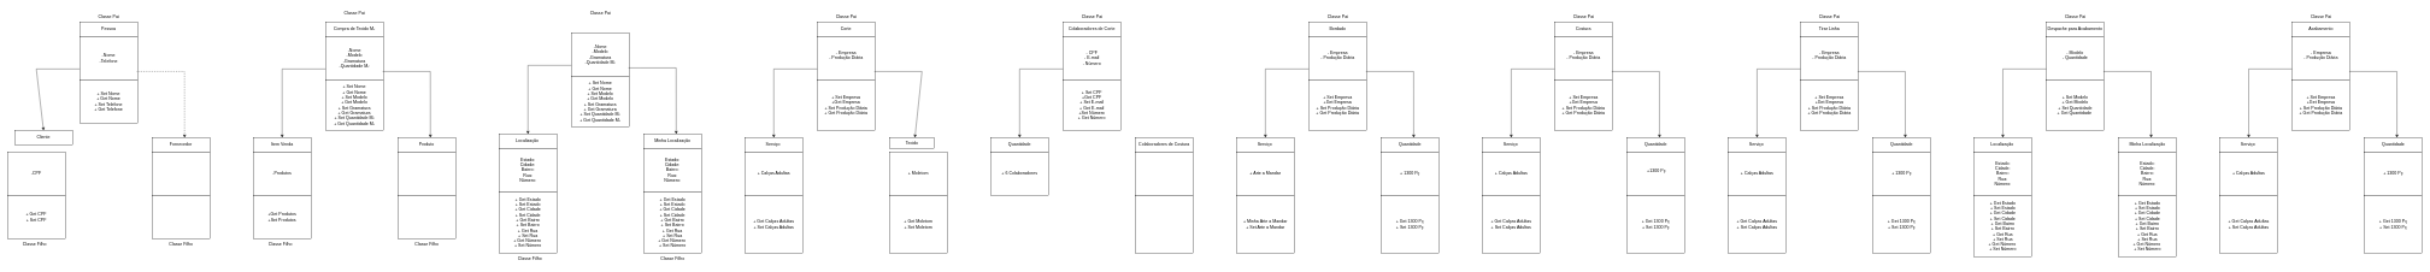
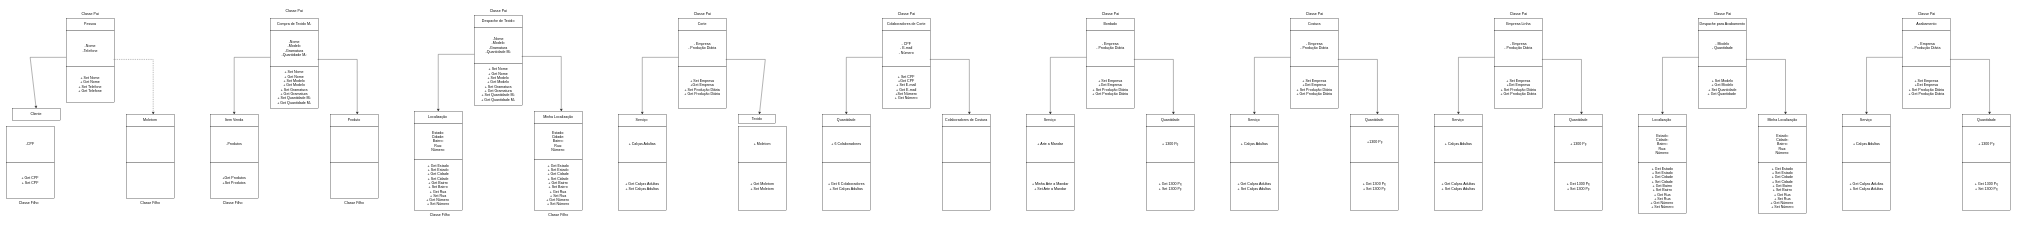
+ <mxCell id="33" value="Despache de Tecido" style="rounded=0;whiteSpace=wrap;html=1;" parent="32" vertex="1"><mxGeometry x="200" width="160" height="40" as="geometry" /></mxCell>
- <mxCell id="95" value="Tirar Linha" style="rounded=0;whiteSpace=wrap;html=1;" vertex="1" parent="94"><mxGeometry x="200" width="160" height="40" as="geometry" /></mxCell>
+ <mxCell id="95" value="Empresa Linha" style="rounded=0;whiteSpace=wrap;html=1;" vertex="1" parent="94"><mxGeometry x="200" width="160" height="40" as="geometry" /></mxCell>
+ <mxCell id="68" value="" style="endArrow=classic;html=1;rounded=0;exitX=0.988;exitY=0.808;exitDx=0;exitDy=0;exitPerimeter=0;entryX=0.563;entryY=0;entryDx=0;entryDy=0;entryPerimeter=0;" edge="1" parent="58" source="60" target="65"><mxGeometry width="50" height="50" relative="1" as="geometry"><mxPoint x="470" y="260" as="sourcePoint" /><mxPoint x="520" y="210" as="targetPoint" /><Array as="points"><mxPoint x="490" y="137" /></Array></mxGeometry></mxCell>
- <mxCell id="23" value="Fornecedor" style="rounded=0;whiteSpace=wrap;html=1;" parent="16" vertex="1"><mxGeometry x="400" y="350" width="160" height="40" as="geometry" /></mxCell>
+ <mxCell id="23" value="Moletom" style="rounded=0;whiteSpace=wrap;html=1;" parent="16" vertex="1"><mxGeometry x="400" y="350" width="160" height="40" as="geometry" /></mxCell>
+ <mxCell id="64" value="+ Get 6 Colaboradores&lt;div&gt;+ Set Calças Adultas&lt;/div&gt;" style="rounded=0;whiteSpace=wrap;html=1;" vertex="1" parent="58"><mxGeometry y="480" width="160" height="160" as="geometry" /></mxCell>
